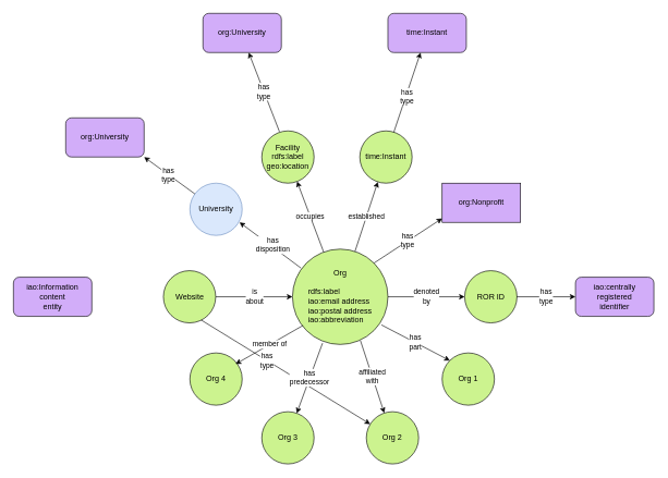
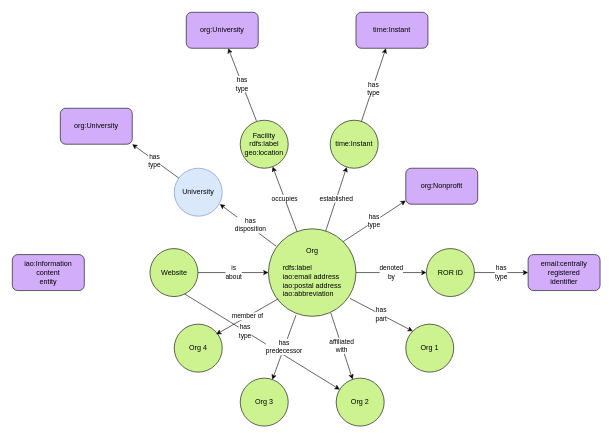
- <mxCell id="10" value="org:Nonprofit" style="whiteSpace=wrap;html=1;fillColor=#d2adf9;rounded=0;" parent="1" vertex="1"><mxGeometry x="676" y="280" width="120" height="60" as="geometry" /></mxCell>
+ <mxCell id="10" value="org:Nonprofit" style="rounded=1;whiteSpace=wrap;html=1;fillColor=#d2adf9;" parent="1" vertex="1"><mxGeometry x="676" y="280" width="120" height="60" as="geometry" /></mxCell>
- <mxCell id="20" value="iao:centrally&lt;br&gt;registered&lt;br&gt;identifier" style="rounded=1;whiteSpace=wrap;html=1;fillColor=#d2adf9;" parent="1" vertex="1"><mxGeometry x="880" y="424" width="120" height="60" as="geometry" /></mxCell>
+ <mxCell id="20" value="email:centrally&lt;br&gt;registered&lt;br&gt;identifier" style="rounded=1;whiteSpace=wrap;html=1;fillColor=#d2adf9;" parent="1" vertex="1"><mxGeometry x="880" y="424" width="120" height="60" as="geometry" /></mxCell>
